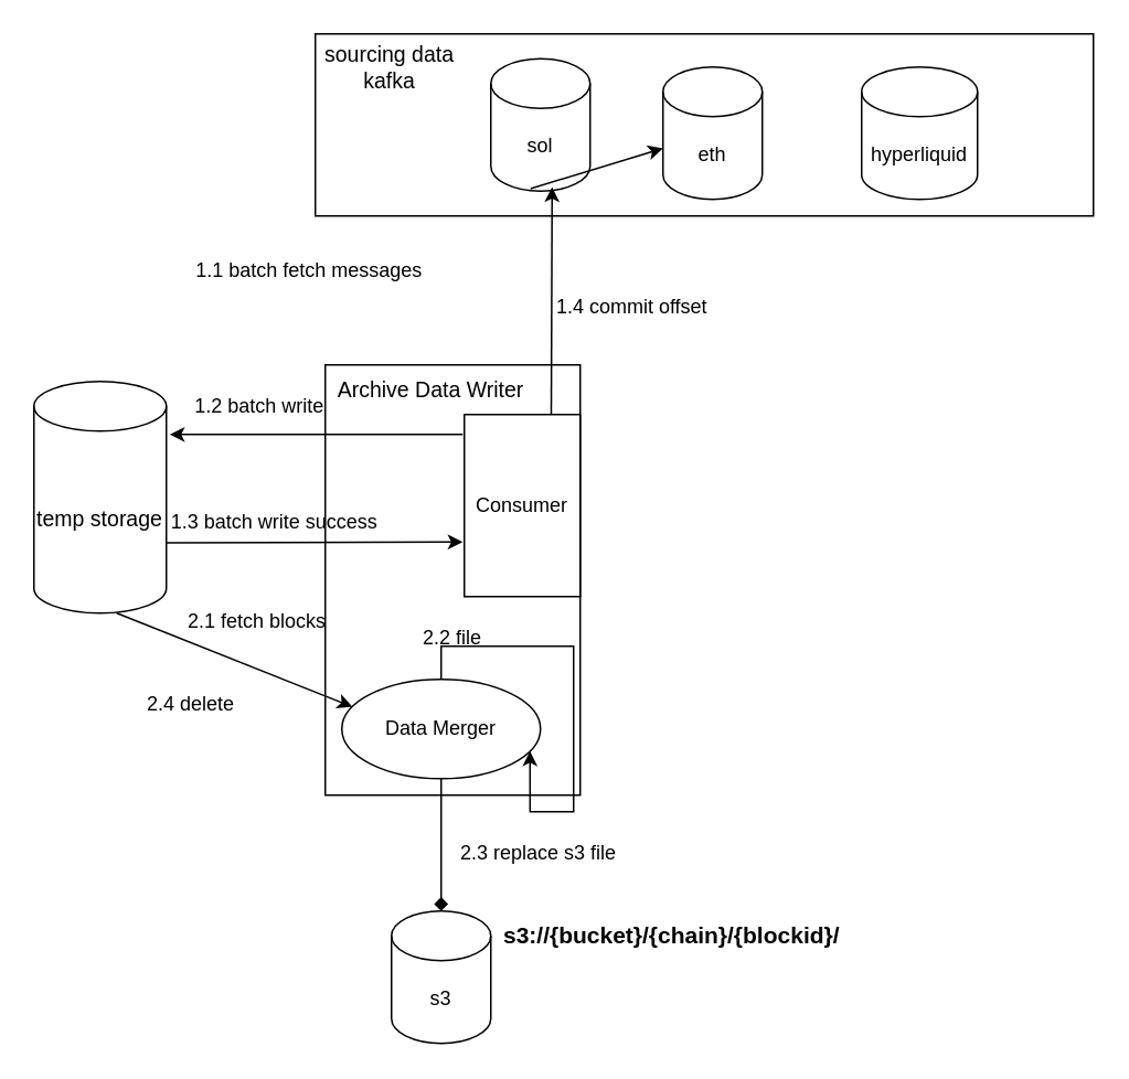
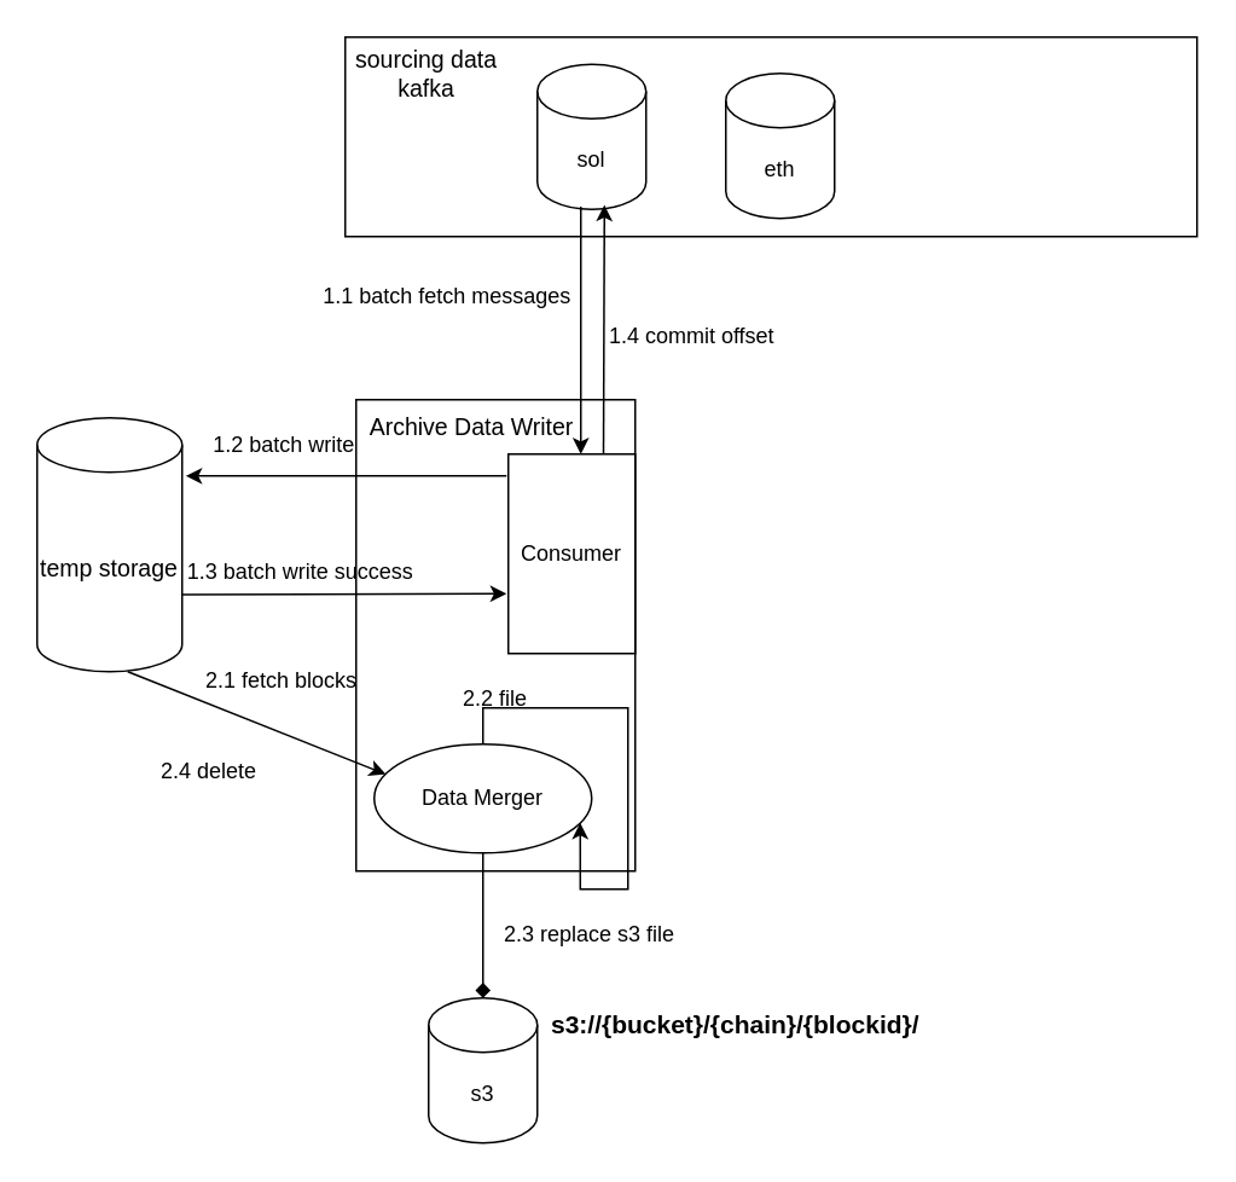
- <mxCell id="5" value="hyperliquid" style="shape=cylinder3;whiteSpace=wrap;html=1;boundedLbl=1;backgroundOutline=1;size=15;" vertex="1" parent="1"><mxGeometry x="520" y="40" width="70" height="80" as="geometry" /></mxCell>
- <mxCell id="9" value="" style="endArrow=classic;html=1;rounded=0;exitX=0.4;exitY=0.981;exitDx=0;exitDy=0;exitPerimeter=0;" edge="1" parent="1" source="3" target="4"><mxGeometry width="50" height="50" relative="1" as="geometry"><mxPoint x="320" y="120" as="sourcePoint" /><mxPoint x="287" y="220" as="targetPoint" /></mxGeometry></mxCell>
+ <mxCell id="9" value="" style="endArrow=classic;html=1;rounded=0;entryX=1;entryY=1;entryDx=0;entryDy=0;exitX=0.4;exitY=0.981;exitDx=0;exitDy=0;exitPerimeter=0;" edge="1" parent="1" source="3" target="8"><mxGeometry width="50" height="50" relative="1" as="geometry"><mxPoint x="320" y="120" as="sourcePoint" /><mxPoint x="287" y="220" as="targetPoint" /></mxGeometry></mxCell>
- <mxCell id="17" value="1.1 batch fetch messages" style="text;html=1;align=center;verticalAlign=middle;resizable=0;points=[];autosize=1;strokeColor=none;fillColor=none;" vertex="1" parent="1"><mxGeometry x="106" y="148" width="160" height="30" as="geometry" /></mxCell>
+ <mxCell id="17" value="1.1 batch fetch messages" style="text;html=1;align=center;verticalAlign=middle;resizable=0;points=[];autosize=1;strokeColor=none;fillColor=none;" vertex="1" parent="1"><mxGeometry x="166" y="148" width="160" height="30" as="geometry" /></mxCell>
